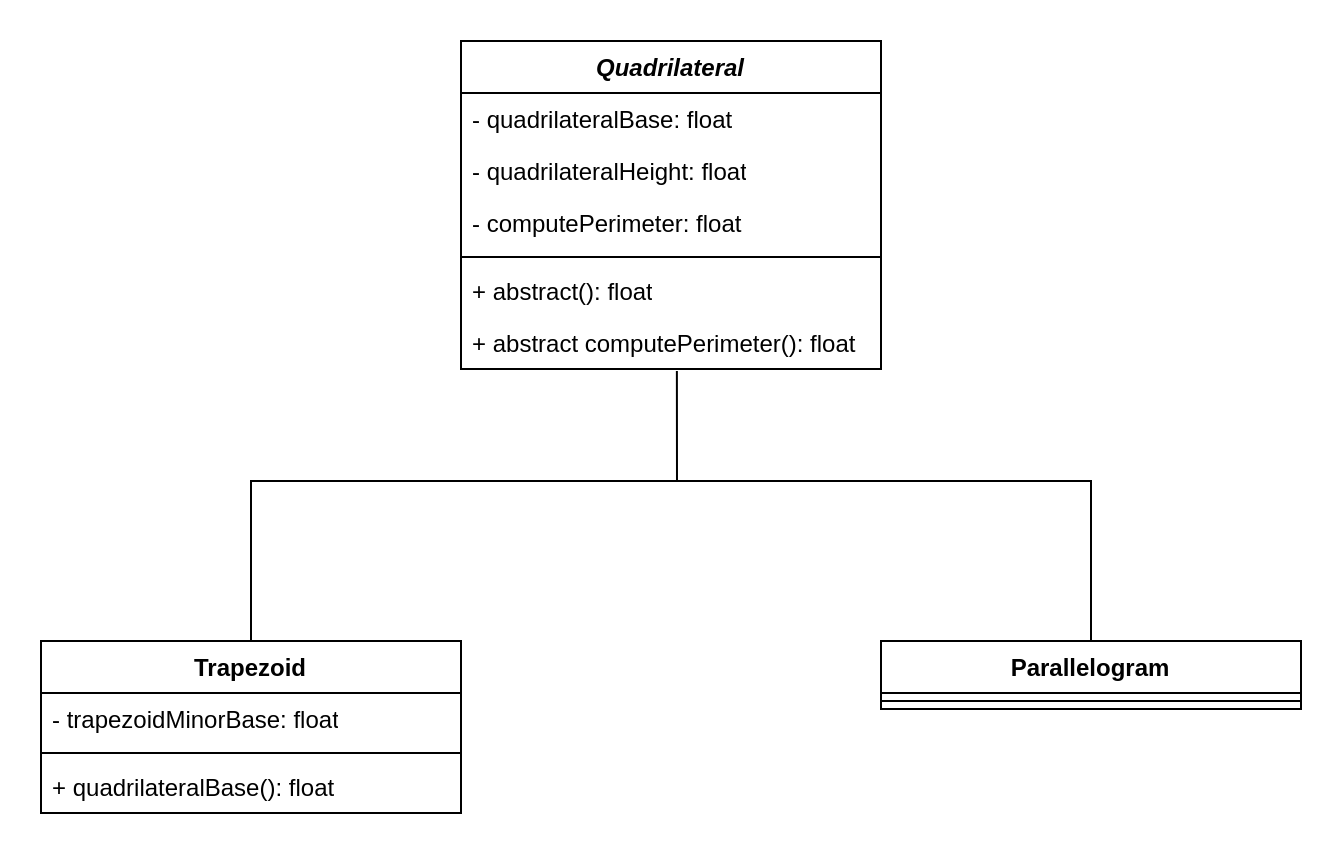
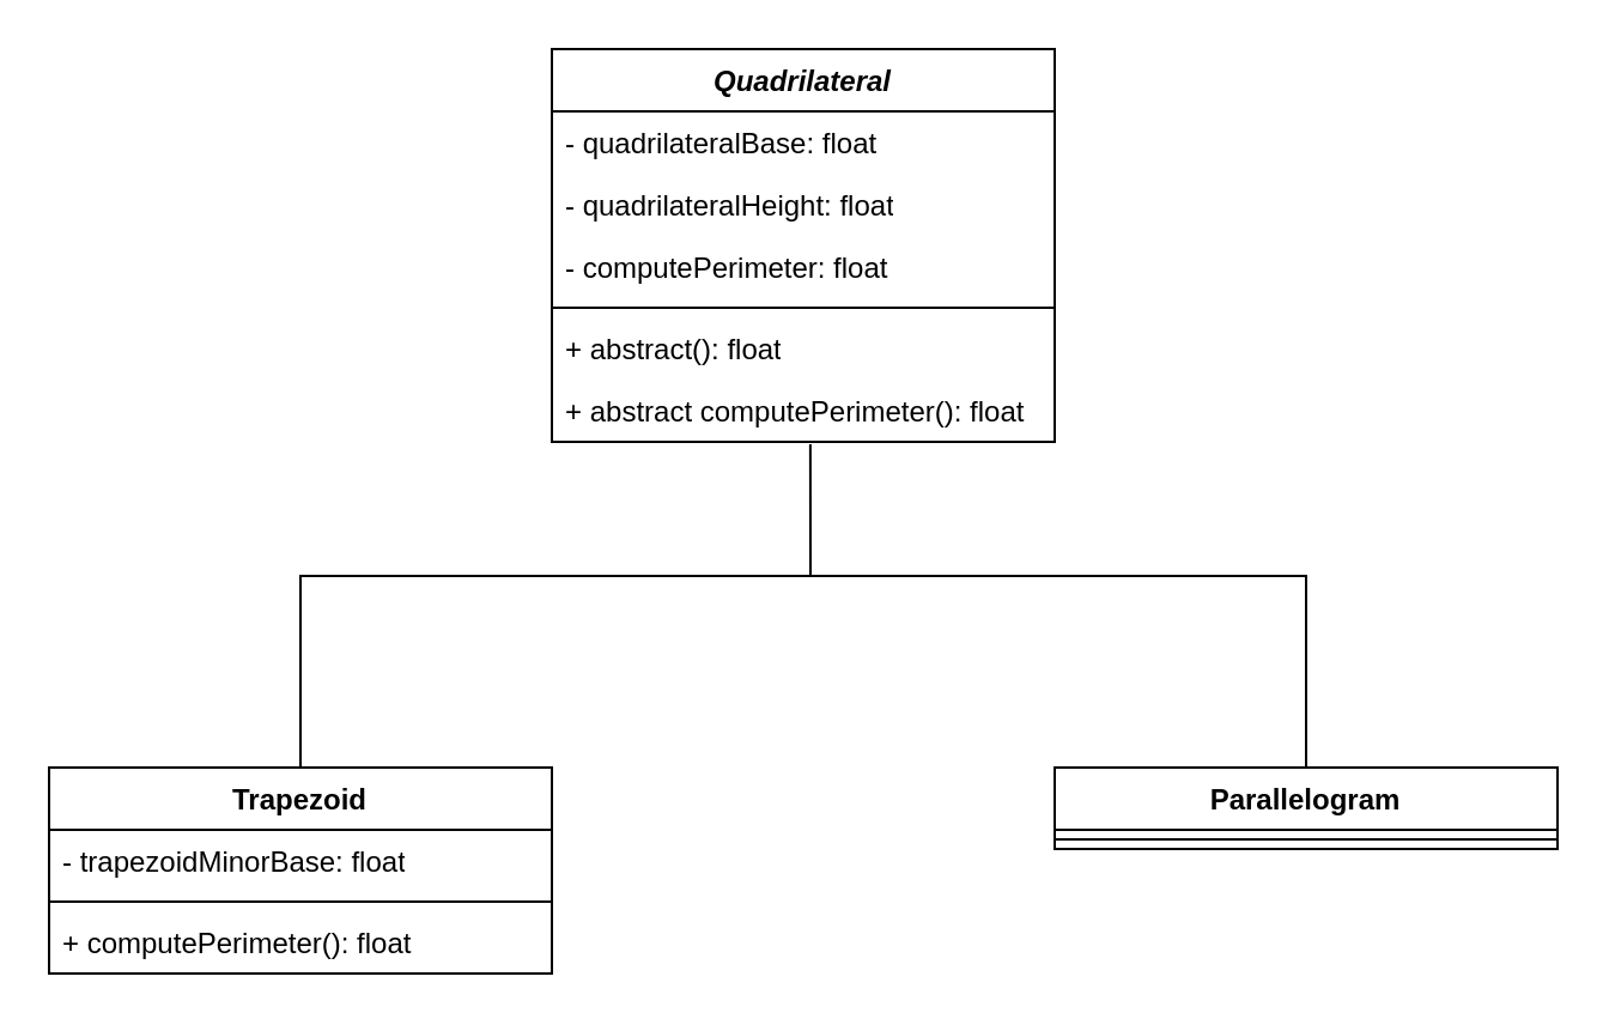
- <mxCell id="12" value="+ quadrilateralBase(): float" style="text;strokeColor=none;fillColor=none;align=left;verticalAlign=top;spacingLeft=4;spacingRight=4;overflow=hidden;rotatable=0;points=[[0,0.5],[1,0.5]];portConstraint=eastwest;whiteSpace=wrap;html=1;" vertex="1" parent="9"><mxGeometry y="60" width="210" height="26" as="geometry" /></mxCell>
+ <mxCell id="12" value="+ computePerimeter(): float" style="text;strokeColor=none;fillColor=none;align=left;verticalAlign=top;spacingLeft=4;spacingRight=4;overflow=hidden;rotatable=0;points=[[0,0.5],[1,0.5]];portConstraint=eastwest;whiteSpace=wrap;html=1;" vertex="1" parent="9"><mxGeometry y="60" width="210" height="26" as="geometry" /></mxCell>
